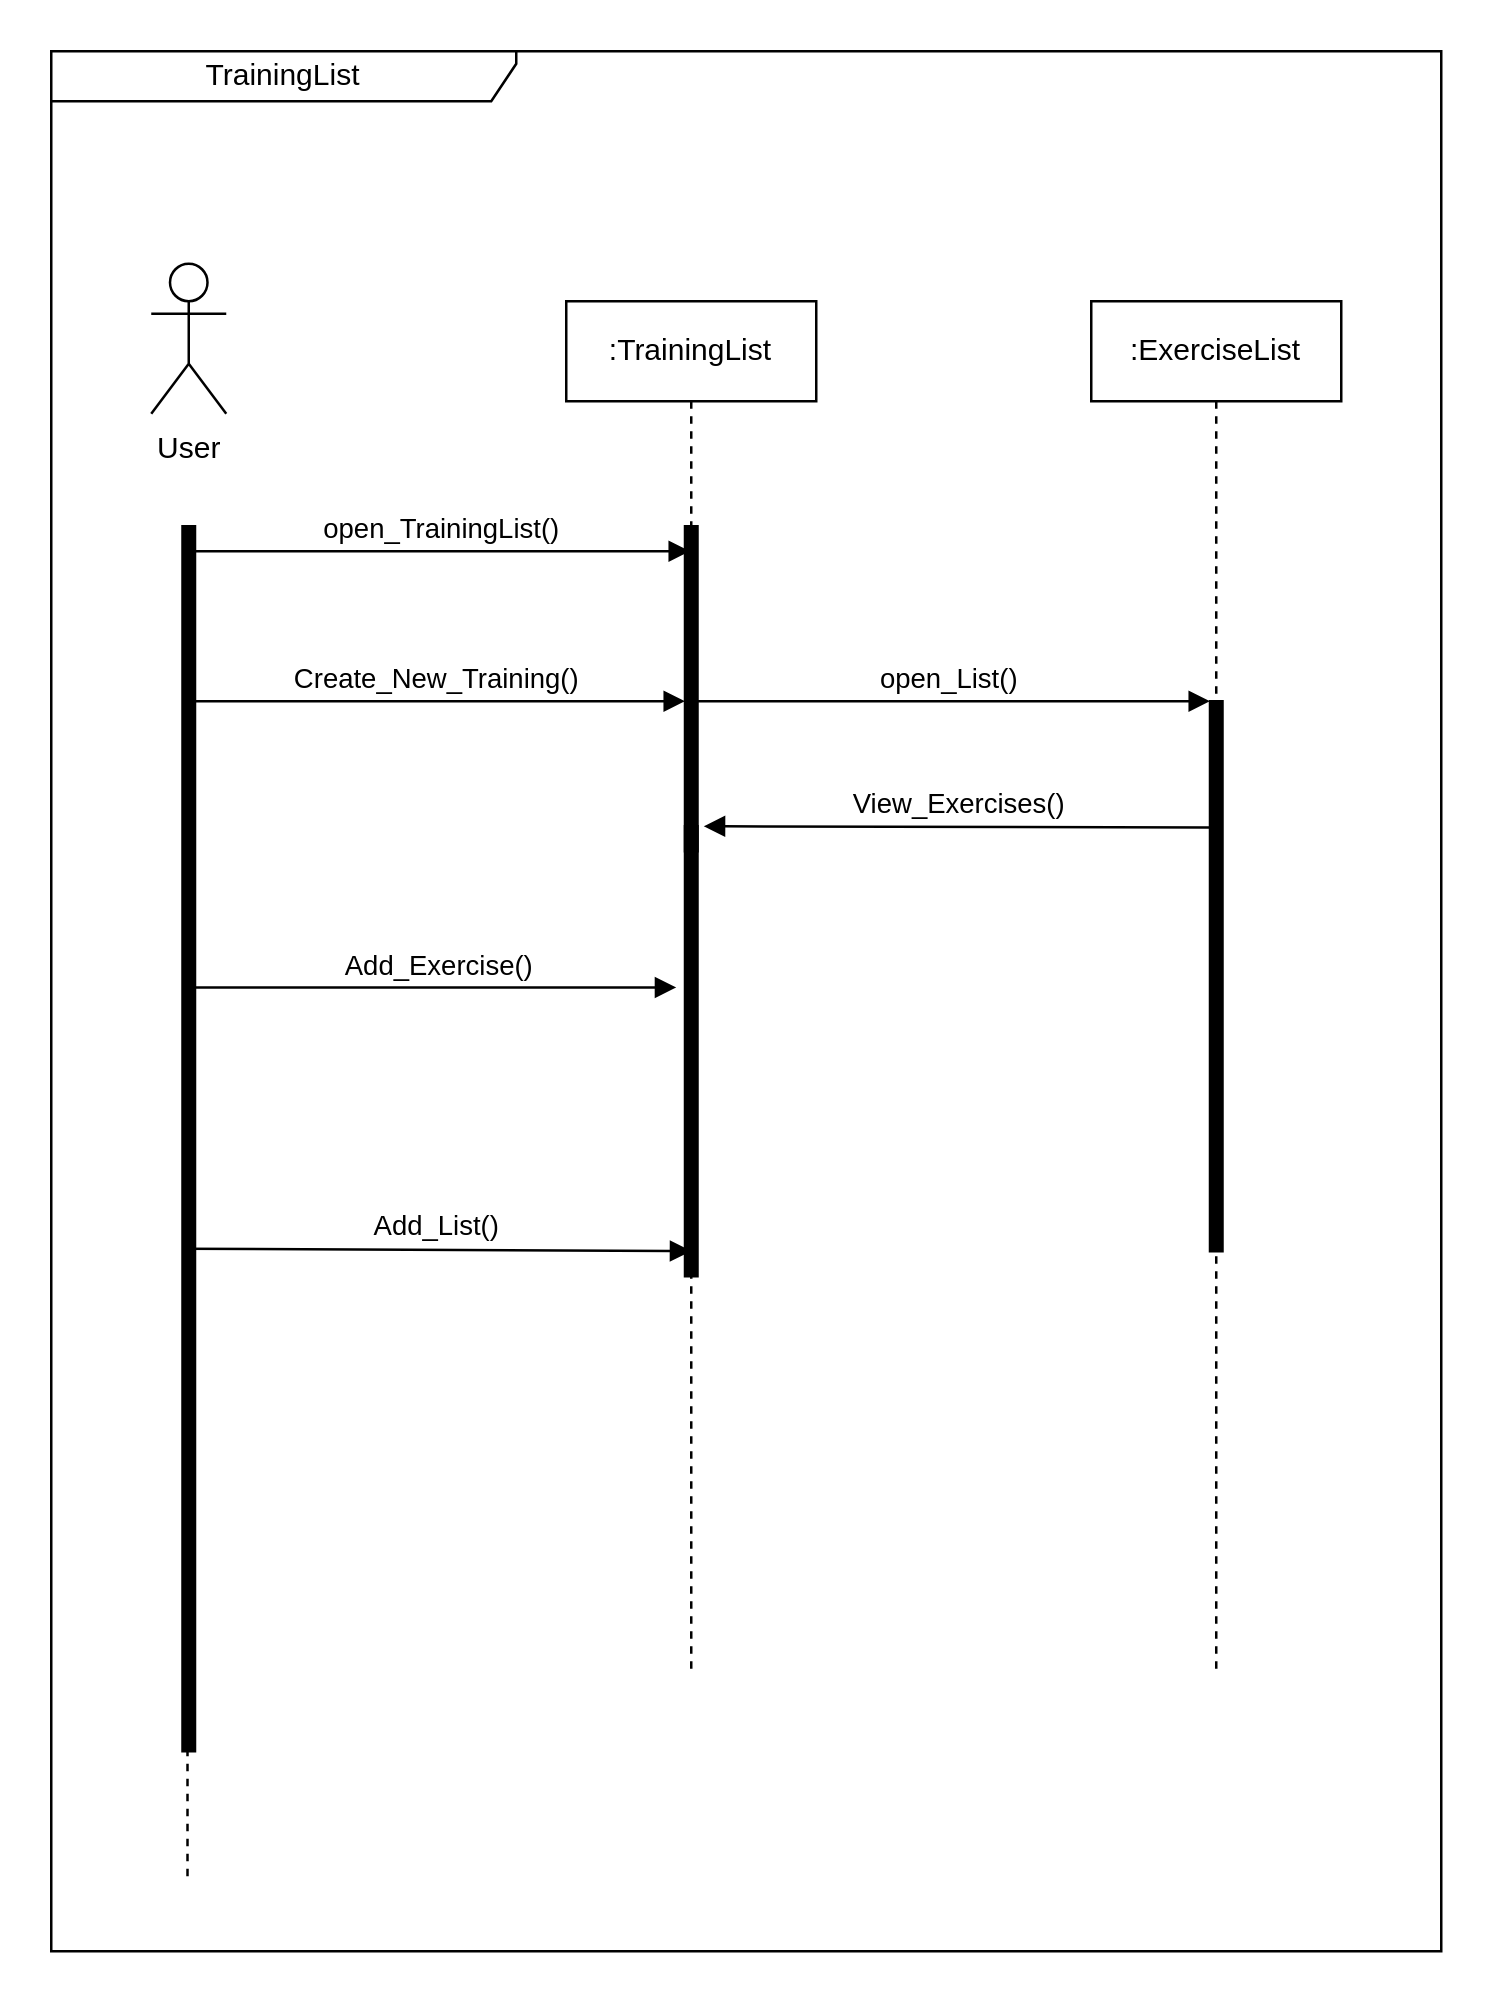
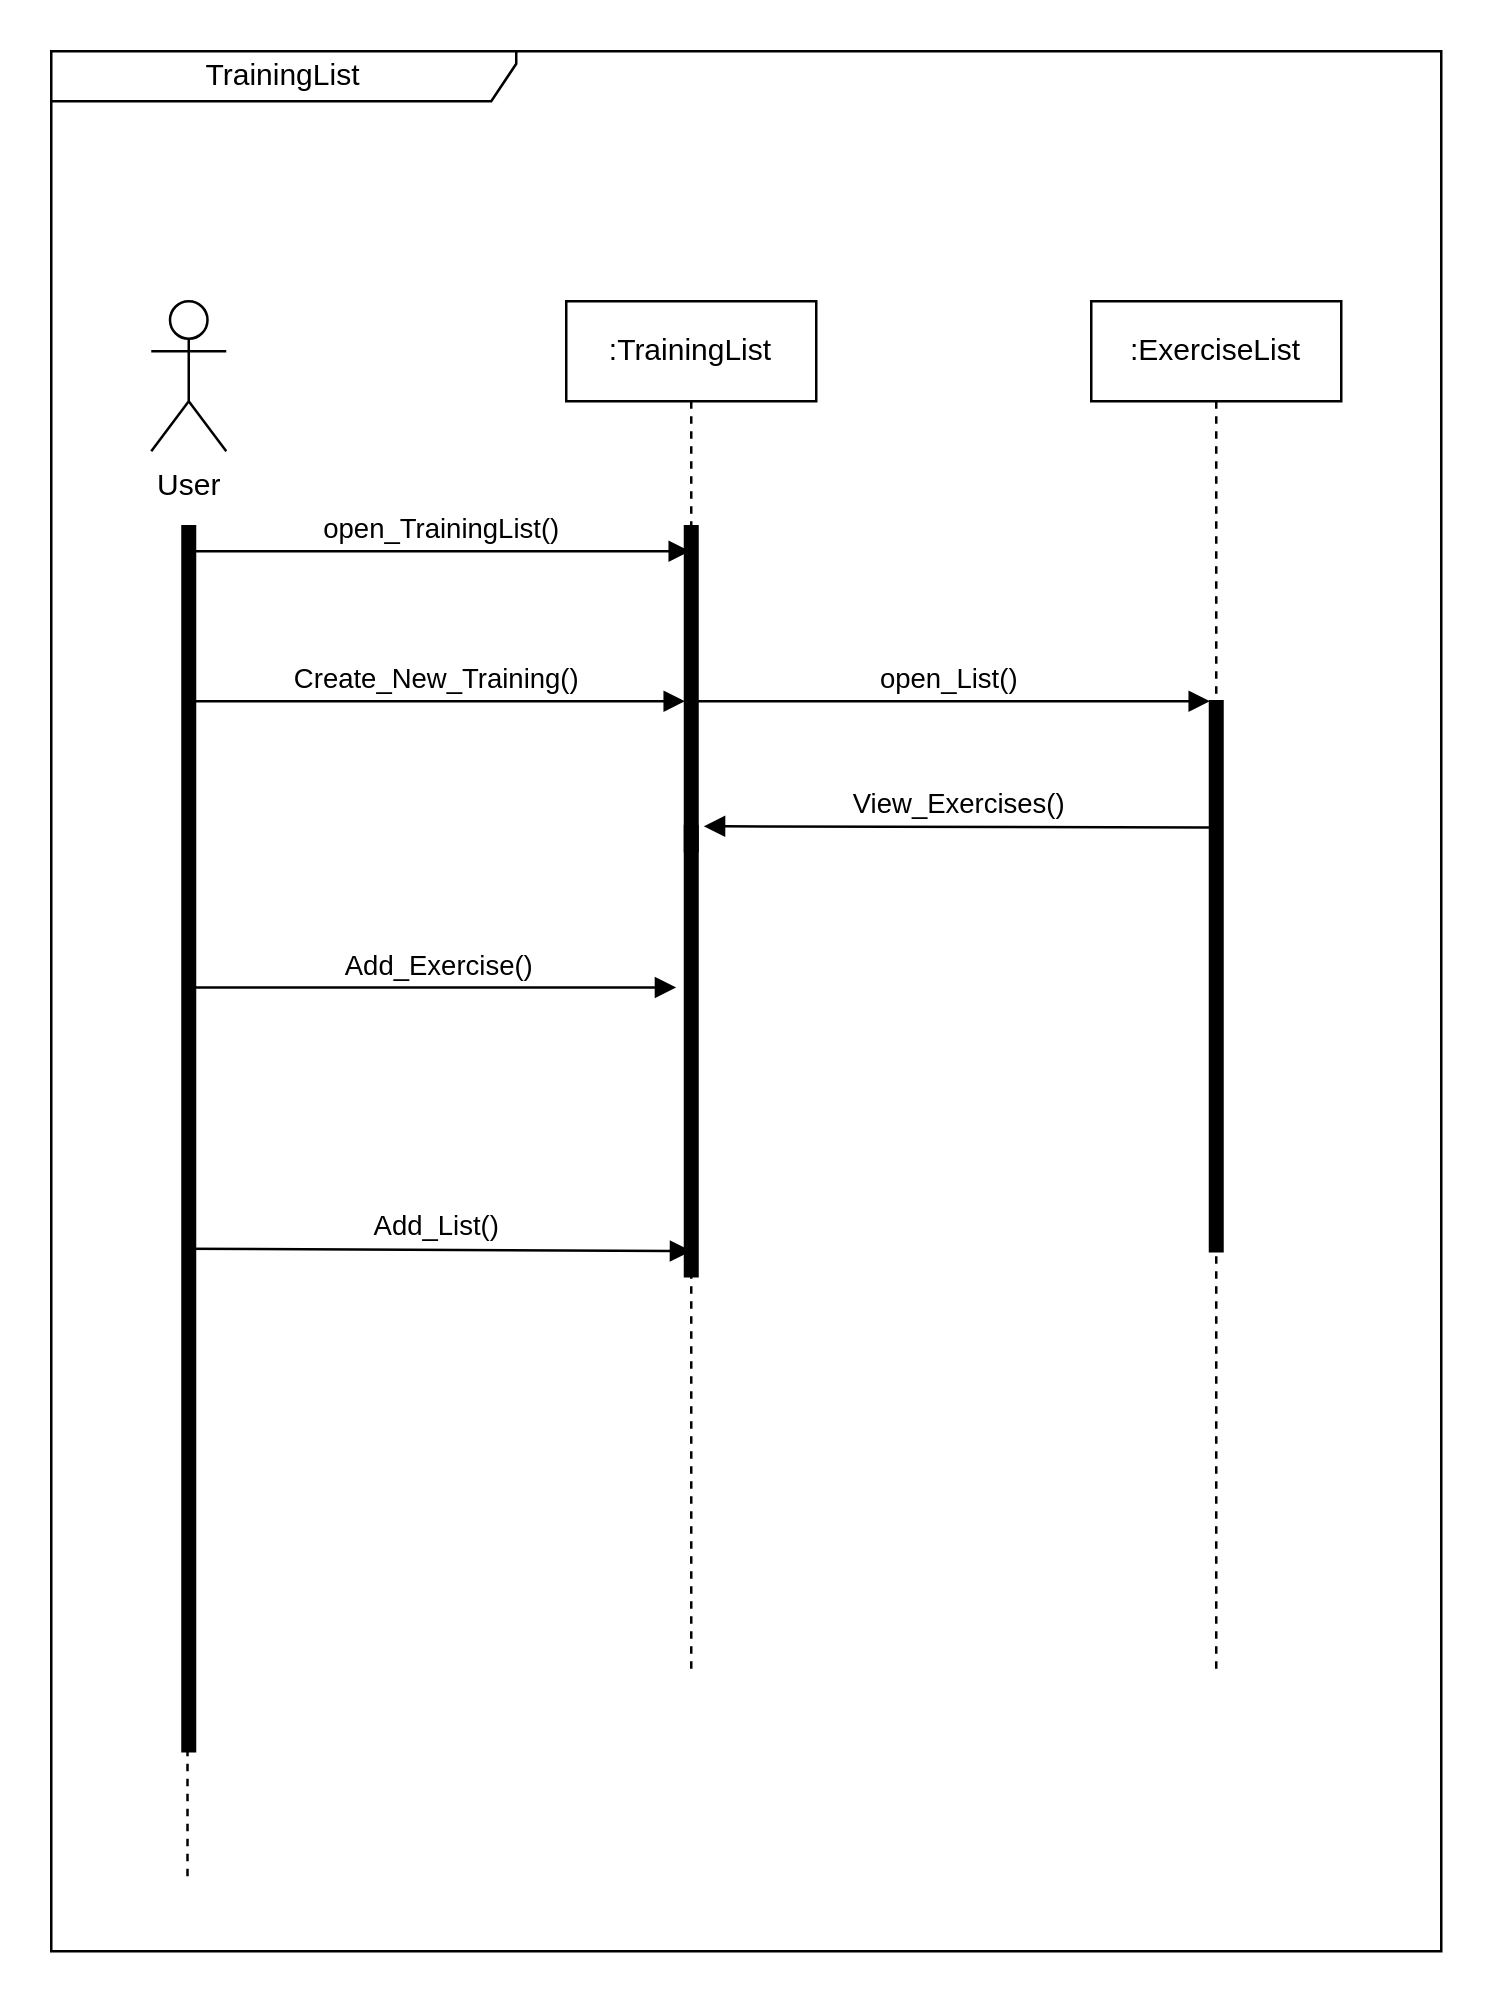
- <mxCell id="3" value="&lt;div&gt;User&lt;/div&gt;&lt;div&gt;&lt;br&gt;&lt;/div&gt;" style="shape=umlActor;verticalLabelPosition=bottom;verticalAlign=top;html=1;outlineConnect=0;" vertex="1" parent="2"><mxGeometry x="40" y="85" width="30" height="60" as="geometry" /></mxCell>
+ <mxCell id="3" value="&lt;div&gt;User&lt;/div&gt;&lt;div&gt;&lt;br&gt;&lt;/div&gt;" style="shape=umlActor;verticalLabelPosition=bottom;verticalAlign=top;html=1;outlineConnect=0;" vertex="1" parent="2"><mxGeometry x="40" y="100" width="30" height="60" as="geometry" /></mxCell>
